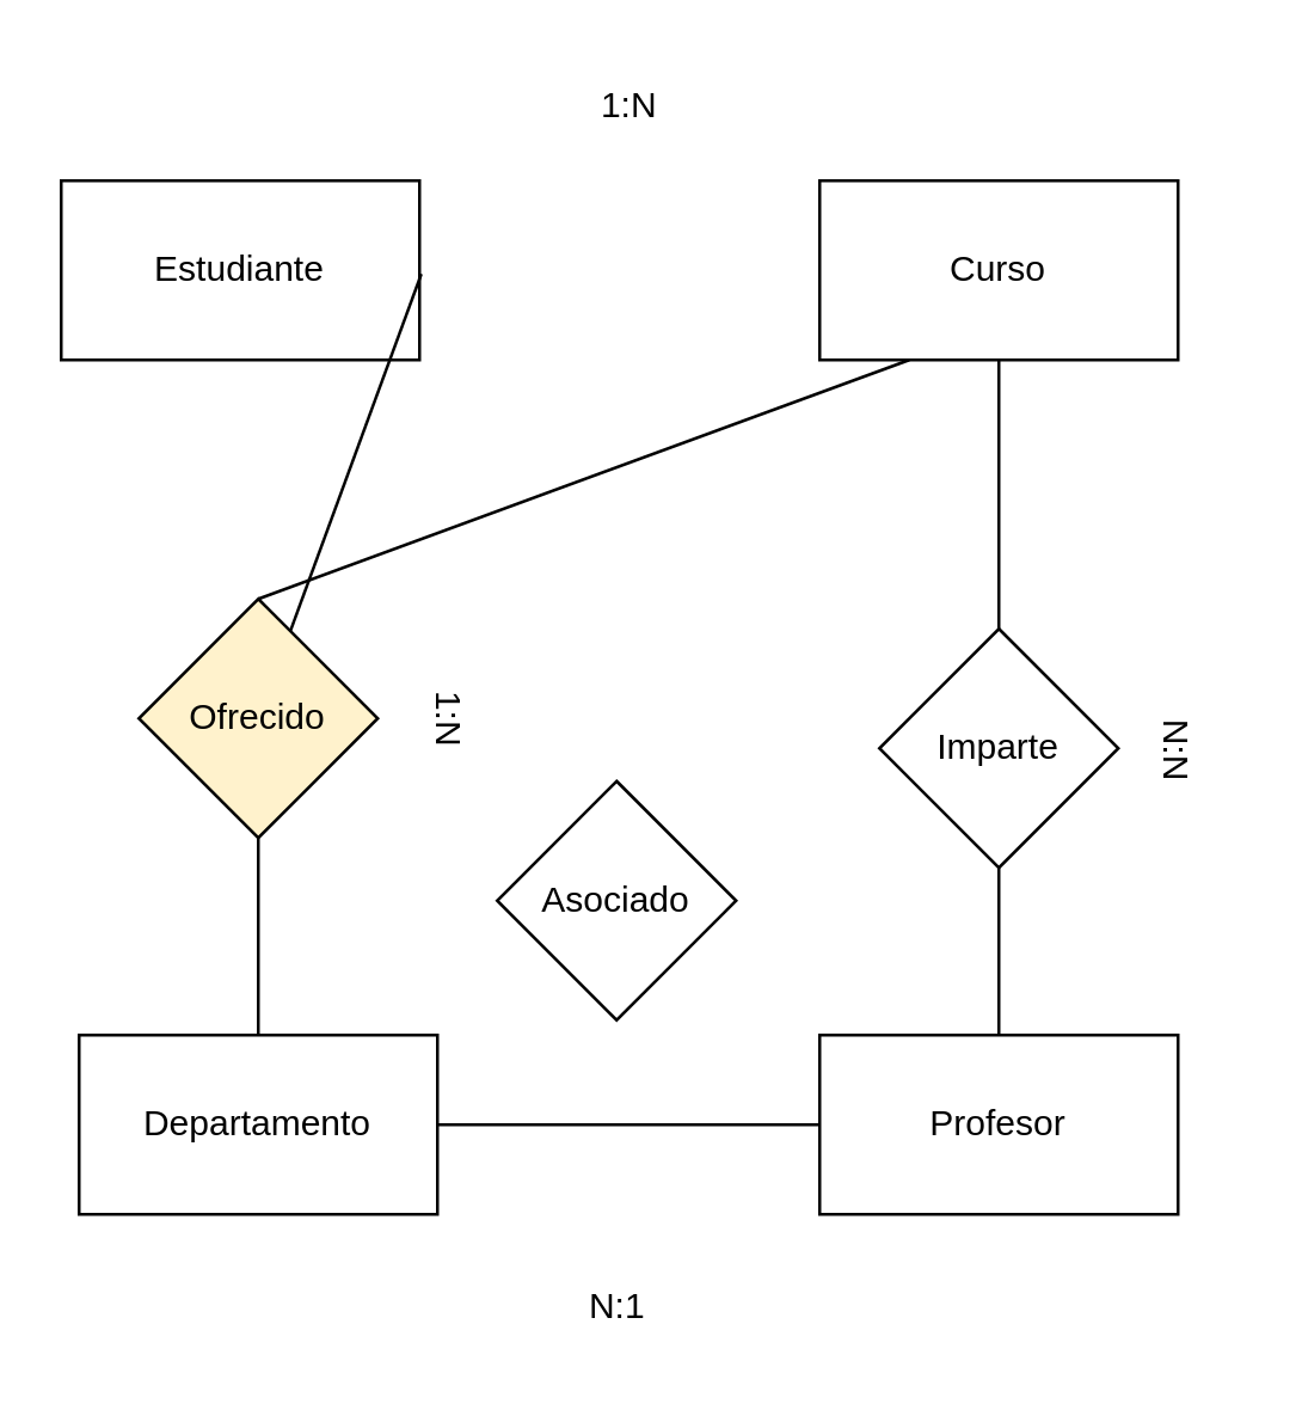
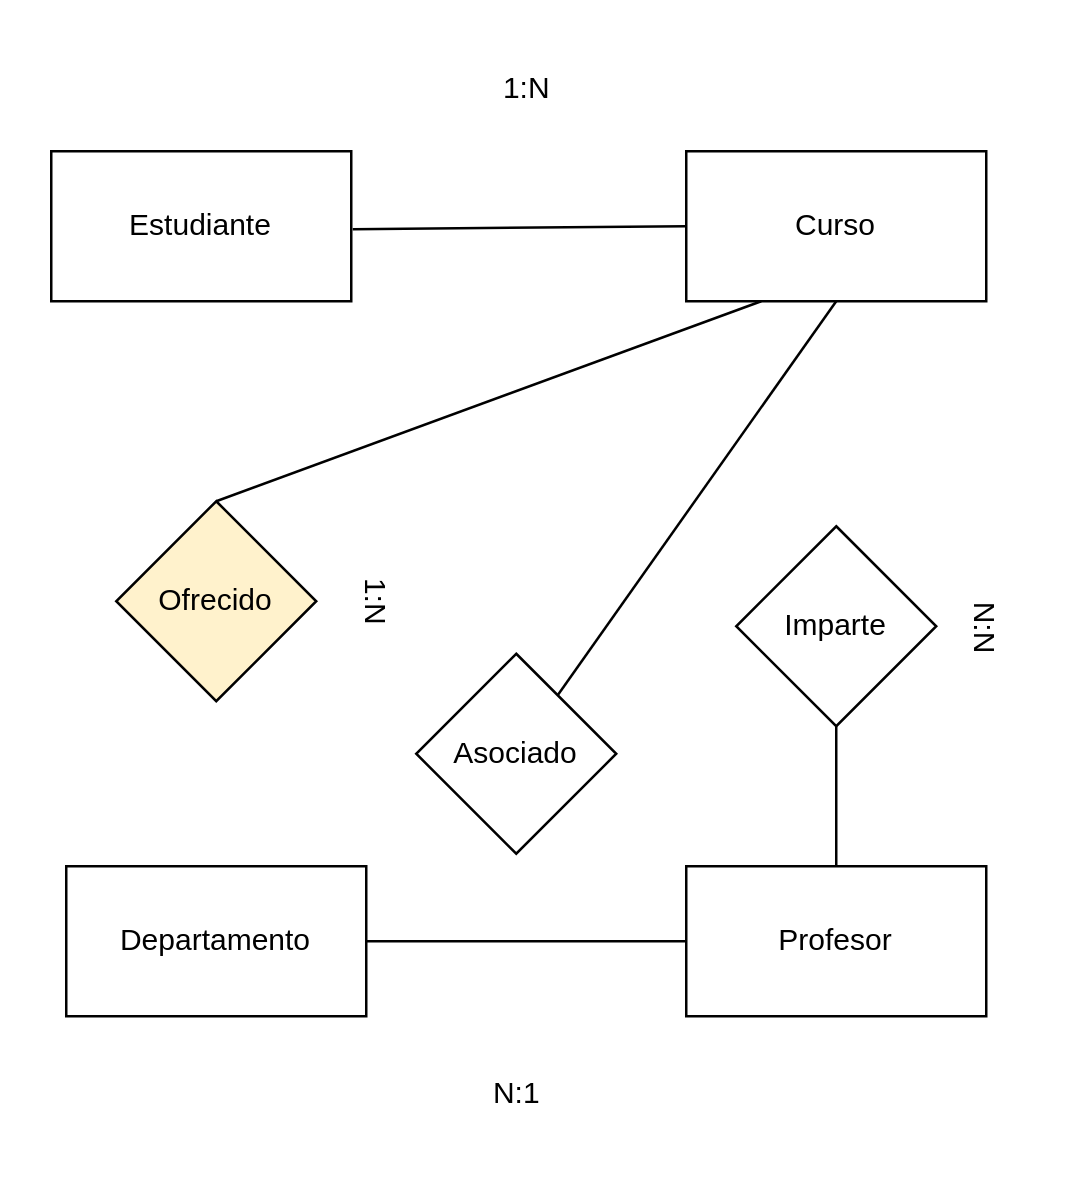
- <mxCell id="6" value="" style="endArrow=none;html=1;exitX=1.005;exitY=0.52;exitDx=0;exitDy=0;exitPerimeter=0;" edge="1" parent="1" source="2" target="16"><mxGeometry width="50" height="50" relative="1" as="geometry"><mxPoint x="240" y="90" as="sourcePoint" /><mxPoint x="290" y="40" as="targetPoint" /></mxGeometry></mxCell>
+ <mxCell id="6" value="" style="endArrow=none;html=1;exitX=1.005;exitY=0.52;exitDx=0;exitDy=0;exitPerimeter=0;entryX=0;entryY=0.5;entryDx=0;entryDy=0;" edge="1" parent="1" source="2" target="3"><mxGeometry width="50" height="50" relative="1" as="geometry"><mxPoint x="240" y="90" as="sourcePoint" /><mxPoint x="290" y="40" as="targetPoint" /></mxGeometry></mxCell>
- <mxCell id="13" value="" style="endArrow=none;html=1;exitX=0.5;exitY=1;exitDx=0;exitDy=0;entryX=0.5;entryY=0;entryDx=0;entryDy=0;" edge="1" parent="1" source="3" target="14"><mxGeometry width="50" height="50" relative="1" as="geometry"><mxPoint x="334" y="120" as="sourcePoint" /><mxPoint x="334" y="210" as="targetPoint" /></mxGeometry></mxCell>
+ <mxCell id="13" value="" style="endArrow=none;html=1;exitX=0.5;exitY=1;exitDx=0;exitDy=0;" edge="1" parent="1" source="3" target="15"><mxGeometry width="50" height="50" relative="1" as="geometry"><mxPoint x="334" y="120" as="sourcePoint" /><mxPoint x="334" y="210" as="targetPoint" /></mxGeometry></mxCell>
- <mxCell id="18" value="" style="endArrow=none;html=1;exitX=0.5;exitY=1;exitDx=0;exitDy=0;entryX=0.5;entryY=0;entryDx=0;entryDy=0;" edge="1" parent="1" source="16" target="5"><mxGeometry width="50" height="50" relative="1" as="geometry"><mxPoint x="314" y="130" as="sourcePoint" /><mxPoint x="96" y="210" as="targetPoint" /></mxGeometry></mxCell>
